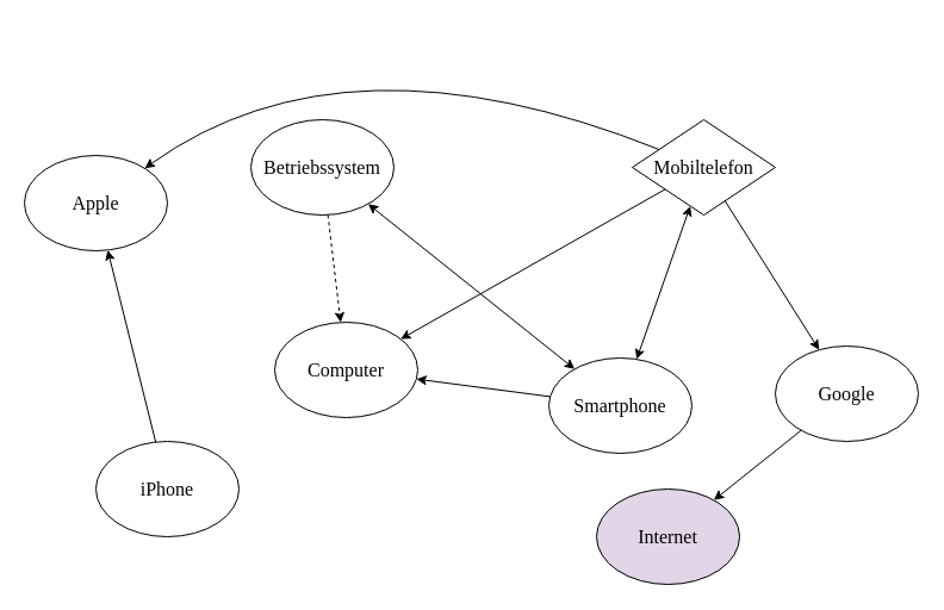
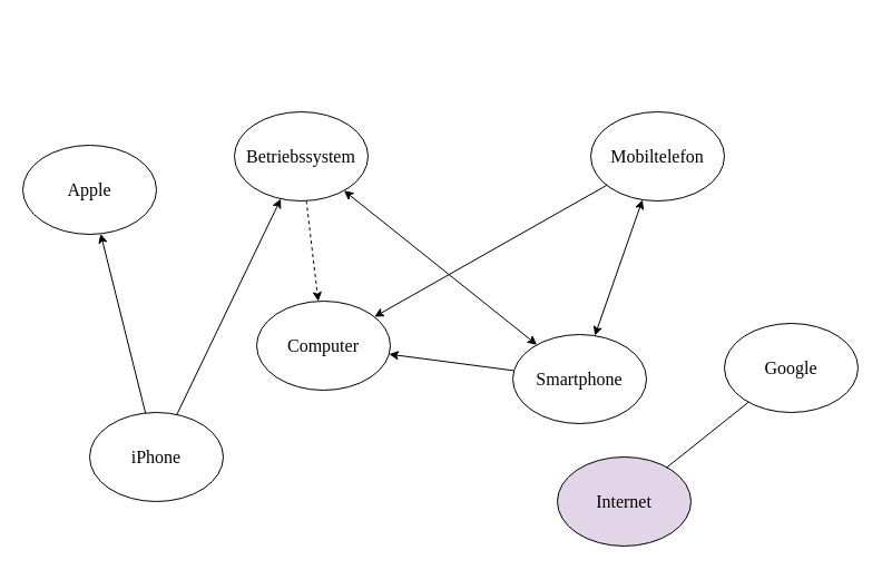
- <mxCell id="19" value="" style="endArrow=classic;html=1;rounded=0;curved=1;" edge="1" parent="1" source="8" target="12"><mxGeometry width="50" height="50" relative="1" as="geometry"><mxPoint x="540" y="150" as="sourcePoint" /><mxPoint x="340" y="150" as="targetPoint" /><Array as="points"><mxPoint x="290" y="20" /></Array></mxGeometry></mxCell>
- <mxCell id="8" value="Mobiltelefon" style="rhombus;whiteSpace=wrap;html=1;fontFamily=Alegreya;fontSize=16;" parent="1" vertex="1"><mxGeometry x="530" y="100" width="120" height="80" as="geometry" /></mxCell>
+ <mxCell id="8" value="Mobiltelefon" style="ellipse;whiteSpace=wrap;html=1;fontFamily=Alegreya;fontSize=16;" parent="1" vertex="1"><mxGeometry x="530" y="100" width="120" height="80" as="geometry" /></mxCell>
- <mxCell id="16" value="" style="endArrow=classic;html=1;rounded=0;" parent="1" source="8" target="15" edge="1"><mxGeometry width="50" height="50" relative="1" as="geometry"><mxPoint x="650" y="40" as="sourcePoint" /><mxPoint x="700" y="-10" as="targetPoint" /></mxGeometry></mxCell>
+ <mxCell id="14" value="" style="endArrow=classic;html=1;rounded=0;" parent="1" source="11" target="2" edge="1"><mxGeometry width="50" height="50" relative="1" as="geometry"><mxPoint x="370" y="520" as="sourcePoint" /><mxPoint x="420" y="470" as="targetPoint" /></mxGeometry></mxCell>
- <mxCell id="18" value="" style="endArrow=classic;html=1;rounded=0;" parent="1" source="15" target="17" edge="1"><mxGeometry width="50" height="50" relative="1" as="geometry"><mxPoint x="750" y="200" as="sourcePoint" /><mxPoint x="800" y="150" as="targetPoint" /></mxGeometry></mxCell>
+ <mxCell id="18" value="" style="endArrow=none;html=1;rounded=0;" parent="1" source="15" target="17" edge="1"><mxGeometry width="50" height="50" relative="1" as="geometry"><mxPoint x="750" y="200" as="sourcePoint" /><mxPoint x="800" y="150" as="targetPoint" /></mxGeometry></mxCell>
